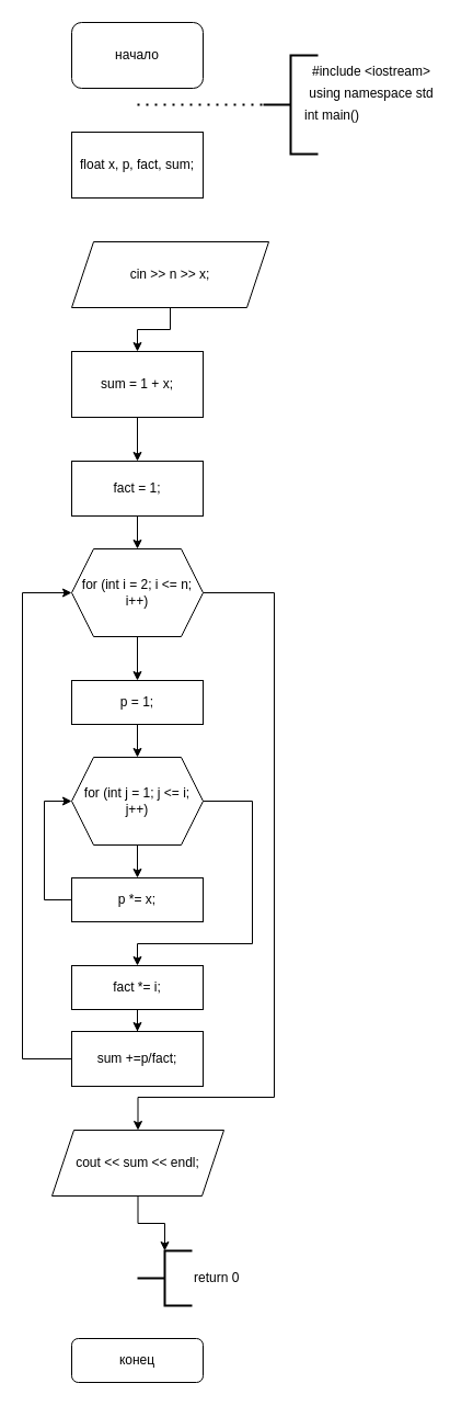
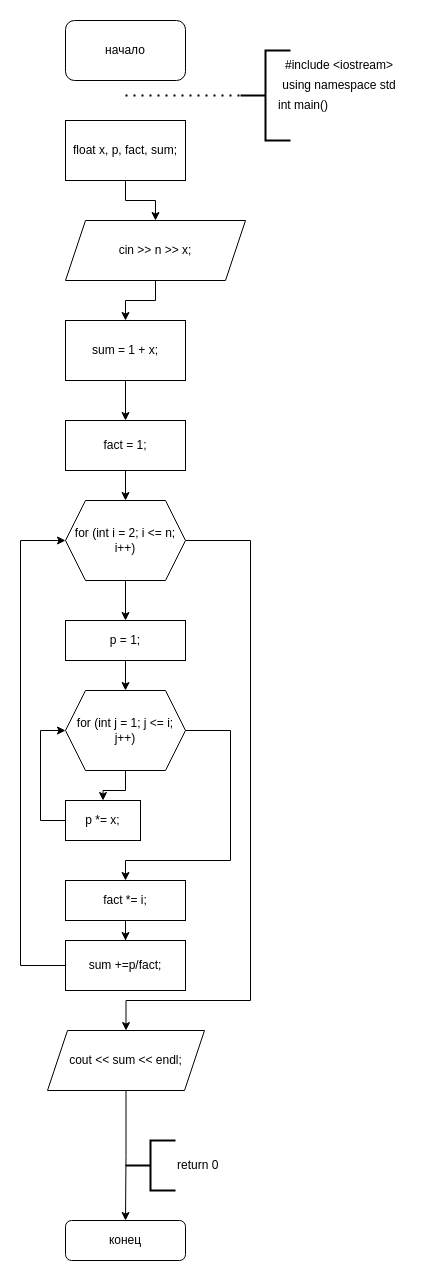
+ <mxCell id="9" style="edgeStyle=orthogonalEdgeStyle;rounded=0;orthogonalLoop=1;jettySize=auto;html=1;entryX=0.5;entryY=0;entryDx=0;entryDy=0;" edge="1" parent="1" source="10" target="12"><mxGeometry relative="1" as="geometry" /></mxCell>
- <mxCell id="26" value="p *= x;" style="rounded=0;whiteSpace=wrap;html=1;" vertex="1" parent="1"><mxGeometry x="65" y="800" width="120" height="40" as="geometry" /></mxCell>
+ <mxCell id="26" value="p *= x;" style="rounded=0;whiteSpace=wrap;html=1;" vertex="1" parent="1"><mxGeometry x="65" y="800" width="75" height="40" as="geometry" /></mxCell>
- <mxCell id="31" style="edgeStyle=orthogonalEdgeStyle;rounded=0;orthogonalLoop=1;jettySize=auto;html=1;" edge="1" parent="1" source="32" target="3"><mxGeometry relative="1" as="geometry" /></mxCell>
+ <mxCell id="31" style="edgeStyle=orthogonalEdgeStyle;rounded=0;orthogonalLoop=1;jettySize=auto;html=1;entryX=0.5;entryY=0;entryDx=0;entryDy=0;" edge="1" parent="1" source="32" target="2"><mxGeometry relative="1" as="geometry" /></mxCell>
